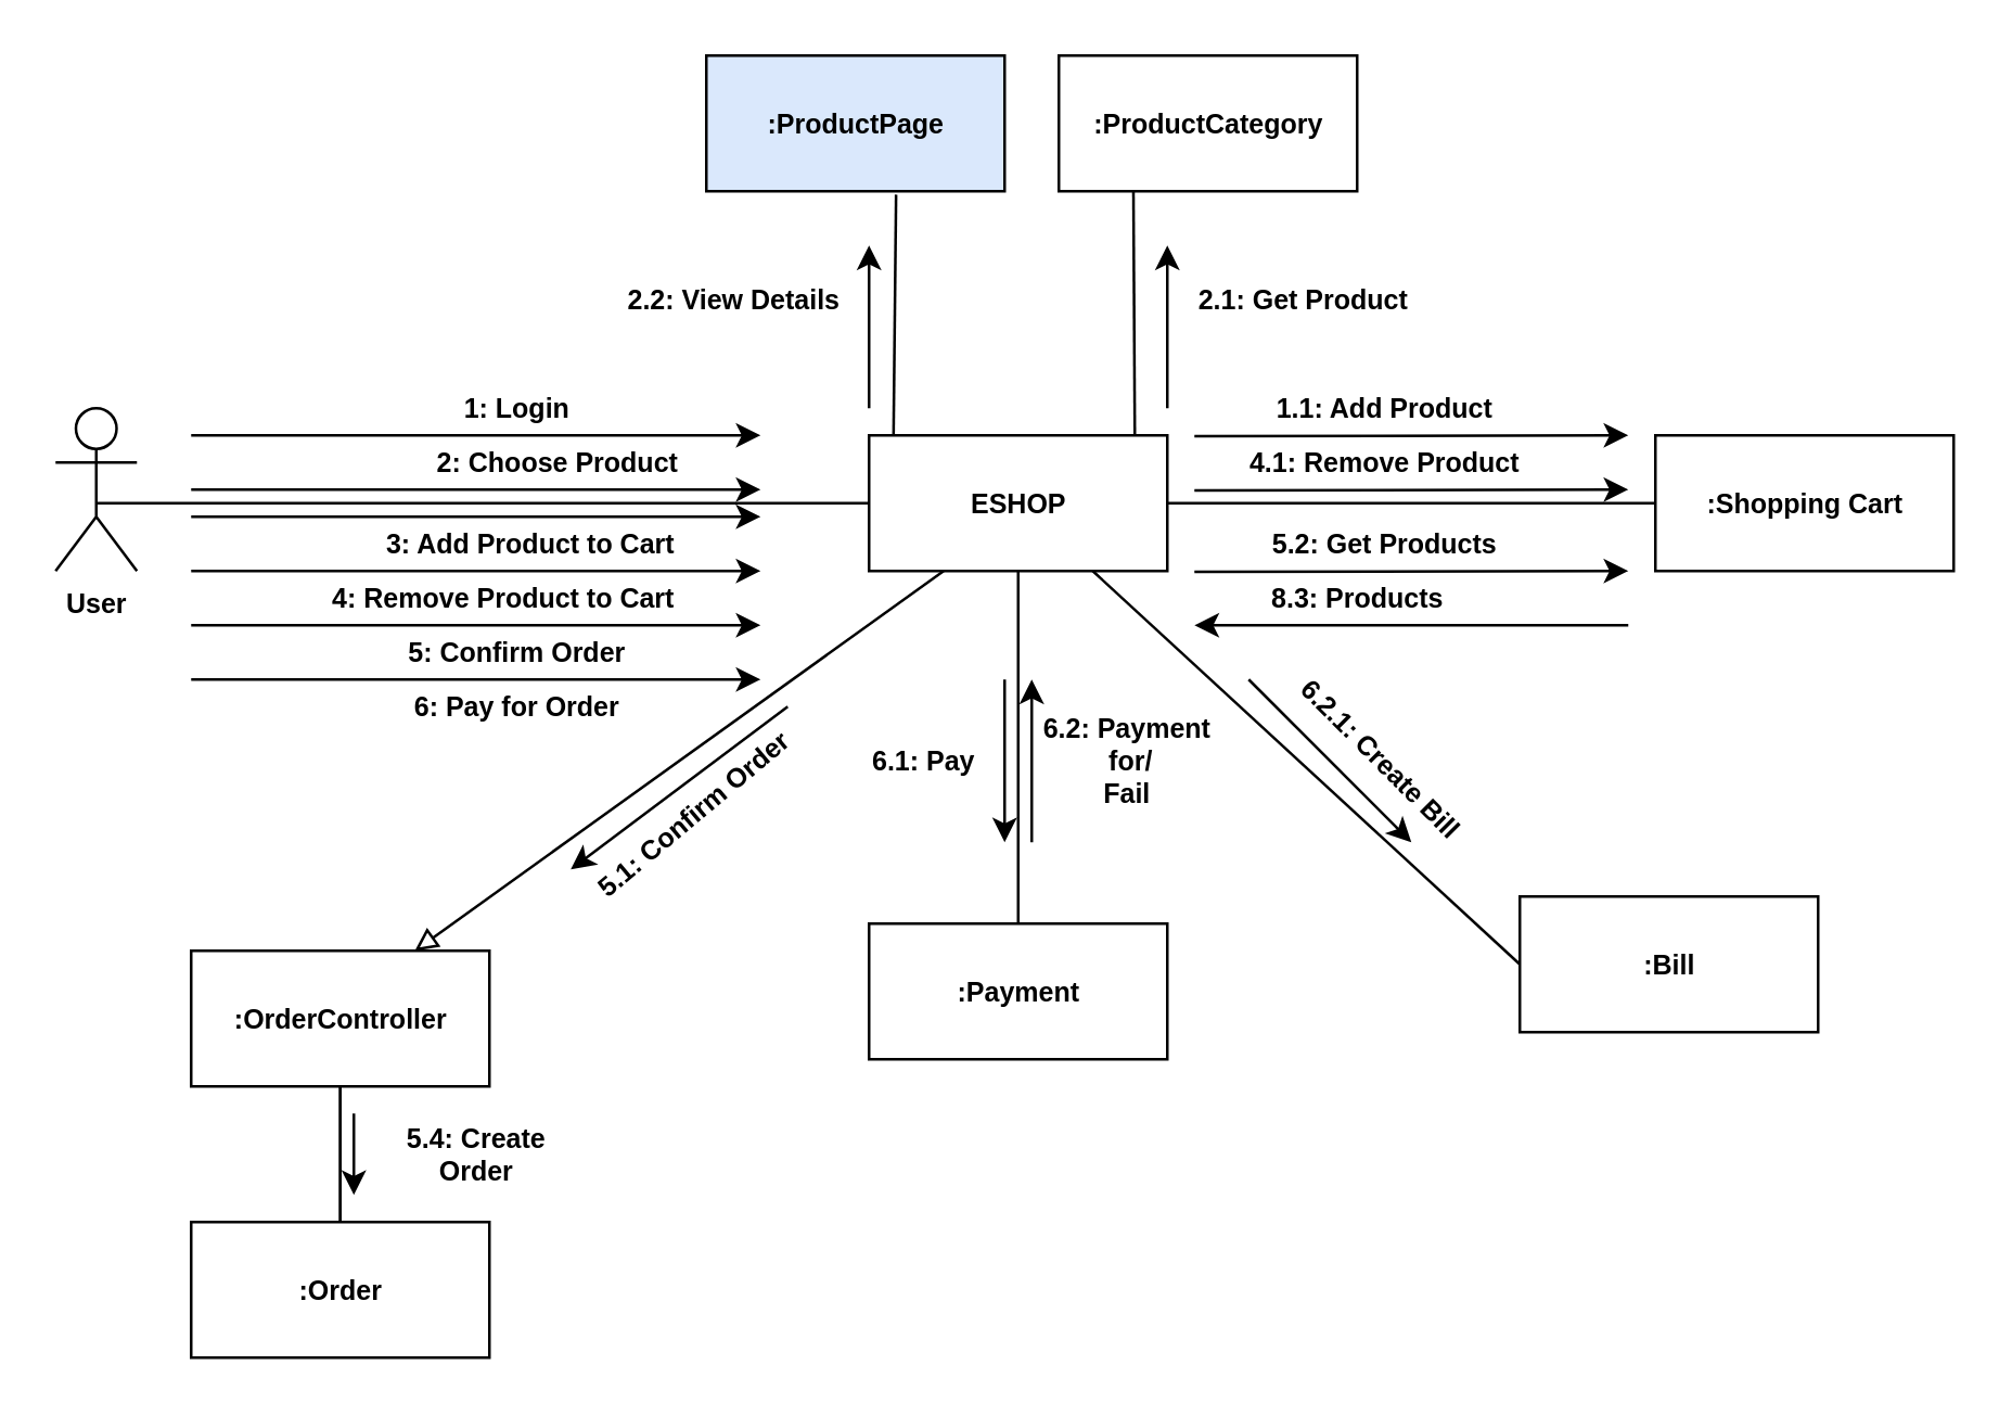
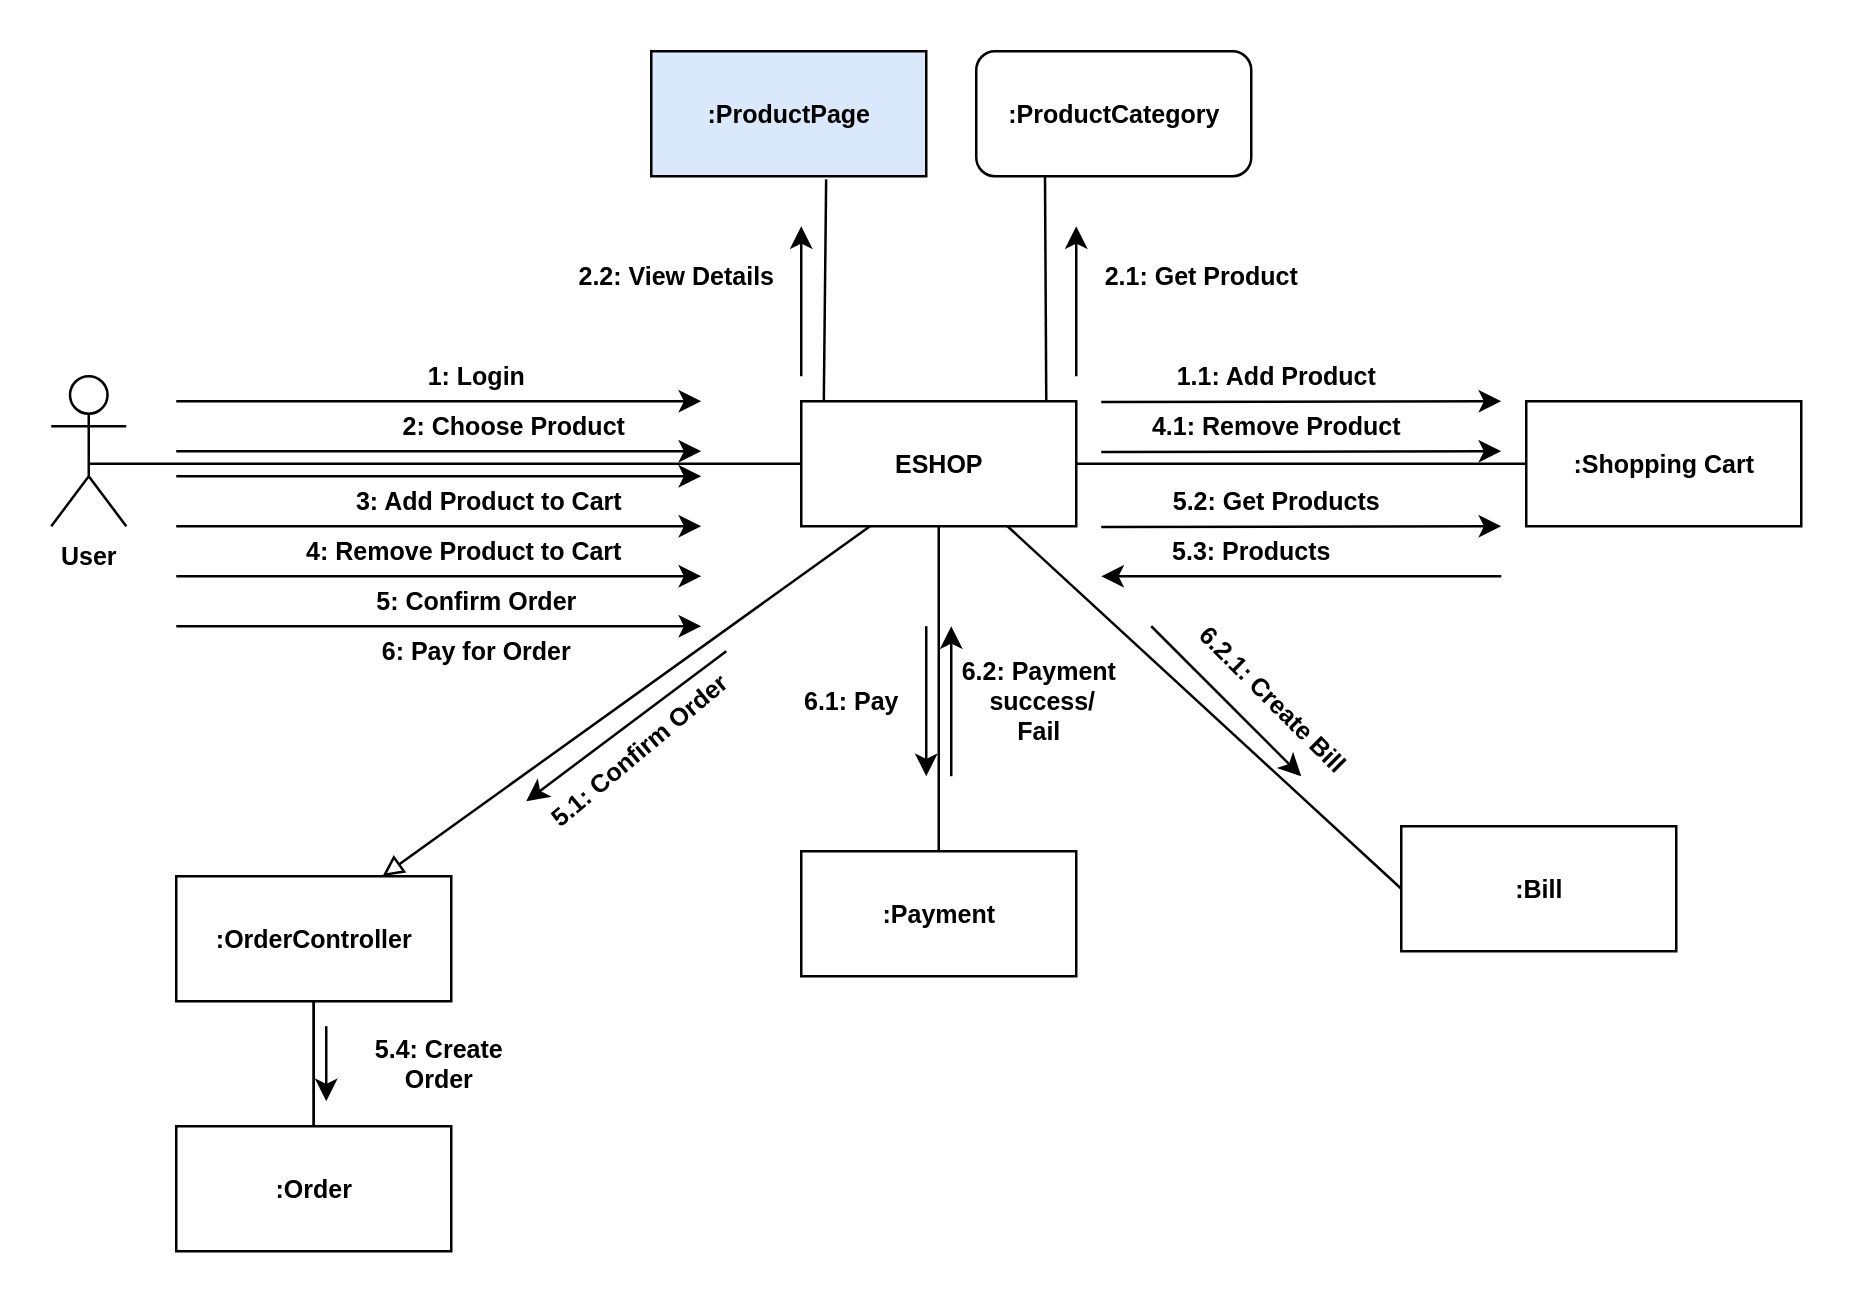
- <mxCell id="18" value=":ProductCategory" style="html=1;fontSize=10;fontStyle=1;align=center;horizontal=1;" parent="1" vertex="1"><mxGeometry x="390" y="20" width="110" height="50" as="geometry" /></mxCell>
+ <mxCell id="18" value=":ProductCategory" style="html=1;fontSize=10;fontStyle=1;align=center;horizontal=1;rounded=1;" parent="1" vertex="1"><mxGeometry x="390" y="20" width="110" height="50" as="geometry" /></mxCell>
- <mxCell id="43" value="8.3: Products" style="text;html=1;align=center;verticalAlign=middle;resizable=0;points=[];autosize=1;strokeColor=none;fillColor=none;fontSize=10;fontStyle=1;horizontal=1;" parent="1" vertex="1"><mxGeometry x="460" y="210" width="80" height="20" as="geometry" /></mxCell>
+ <mxCell id="43" value="5.3: Products" style="text;html=1;align=center;verticalAlign=middle;resizable=0;points=[];autosize=1;strokeColor=none;fillColor=none;fontSize=10;fontStyle=1;horizontal=1;" parent="1" vertex="1"><mxGeometry x="460" y="210" width="80" height="20" as="geometry" /></mxCell>
- <mxCell id="47" value="6.2: Payment&lt;br style=&quot;font-size: 10px;&quot;&gt;&amp;nbsp;for/&lt;br style=&quot;font-size: 10px;&quot;&gt;Fail" style="text;html=1;align=center;verticalAlign=middle;resizable=0;points=[];autosize=1;strokeColor=none;fillColor=none;fontSize=10;fontStyle=1;horizontal=1;" parent="1" vertex="1"><mxGeometry x="375" y="260" width="80" height="40" as="geometry" /></mxCell>
+ <mxCell id="47" value="6.2: Payment&lt;br style=&quot;font-size: 10px;&quot;&gt;&amp;nbsp;success/&lt;br style=&quot;font-size: 10px;&quot;&gt;Fail" style="text;html=1;align=center;verticalAlign=middle;resizable=0;points=[];autosize=1;strokeColor=none;fillColor=none;fontSize=10;fontStyle=1;horizontal=1;" parent="1" vertex="1"><mxGeometry x="375" y="260" width="80" height="40" as="geometry" /></mxCell>
